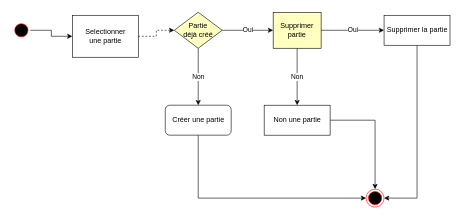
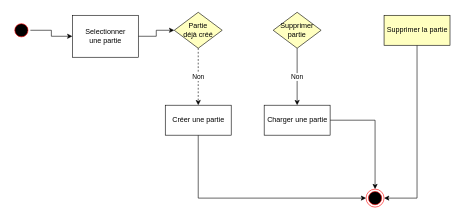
- <mxCell id="13" value="Oui" style="edgeStyle=orthogonalEdgeStyle;rounded=0;orthogonalLoop=1;jettySize=auto;html=1;" edge="1" parent="1" source="14" target="17"><mxGeometry relative="1" as="geometry" /></mxCell>
- <mxCell id="17" value="Supprimer&lt;br&gt;partie" style="whiteSpace=wrap;html=1;fillColor=#ffffc0;rounded=0;" vertex="1" parent="1"><mxGeometry x="455" y="20" width="80" height="60" as="geometry" /></mxCell>
+ <mxCell id="17" value="Supprimer&lt;br&gt;partie" style="rhombus;whiteSpace=wrap;html=1;fillColor=#ffffc0;" vertex="1" parent="1"><mxGeometry x="455" y="20" width="80" height="60" as="geometry" /></mxCell>
- <mxCell id="16" value="Oui" style="edgeStyle=orthogonalEdgeStyle;rounded=0;orthogonalLoop=1;jettySize=auto;html=1;" edge="1" parent="1" source="17" target="9"><mxGeometry relative="1" as="geometry" /></mxCell>
- <mxCell id="9" value="Supprimer la partie" style="html=1;" vertex="1" parent="1"><mxGeometry x="640" y="25" width="110" height="50" as="geometry" /></mxCell>
+ <mxCell id="9" value="Supprimer la partie" style="html=1;fillColor=#ffffc0;" vertex="1" parent="1"><mxGeometry x="640" y="25" width="110" height="50" as="geometry" /></mxCell>
- <mxCell id="4" style="edgeStyle=orthogonalEdgeStyle;rounded=0;orthogonalLoop=1;jettySize=auto;html=1;dashed=1;" edge="1" parent="1" source="5" target="14"><mxGeometry relative="1" as="geometry" /></mxCell>
+ <mxCell id="4" style="edgeStyle=orthogonalEdgeStyle;rounded=0;orthogonalLoop=1;jettySize=auto;html=1;" edge="1" parent="1" source="5" target="14"><mxGeometry relative="1" as="geometry" /></mxCell>
- <mxCell id="12" value="Non" style="edgeStyle=orthogonalEdgeStyle;rounded=0;orthogonalLoop=1;jettySize=auto;html=1;" edge="1" parent="1" source="14" target="7"><mxGeometry relative="1" as="geometry" /></mxCell>
+ <mxCell id="12" value="Non" style="edgeStyle=orthogonalEdgeStyle;rounded=0;orthogonalLoop=1;jettySize=auto;html=1;dashed=1;" edge="1" parent="1" source="14" target="7"><mxGeometry relative="1" as="geometry" /></mxCell>
- <mxCell id="7" value="Créer une partie" style="html=1;rounded=1;" vertex="1" parent="1"><mxGeometry x="275" y="175" width="110" height="50" as="geometry" /></mxCell>
+ <mxCell id="7" value="Créer une partie" style="html=1;" vertex="1" parent="1"><mxGeometry x="275" y="175" width="110" height="50" as="geometry" /></mxCell>
- <mxCell id="11" value="Non une partie" style="html=1;" vertex="1" parent="1"><mxGeometry x="440" y="175" width="110" height="50" as="geometry" /></mxCell>
+ <mxCell id="11" value="Charger une partie" style="html=1;" vertex="1" parent="1"><mxGeometry x="440" y="175" width="110" height="50" as="geometry" /></mxCell>
